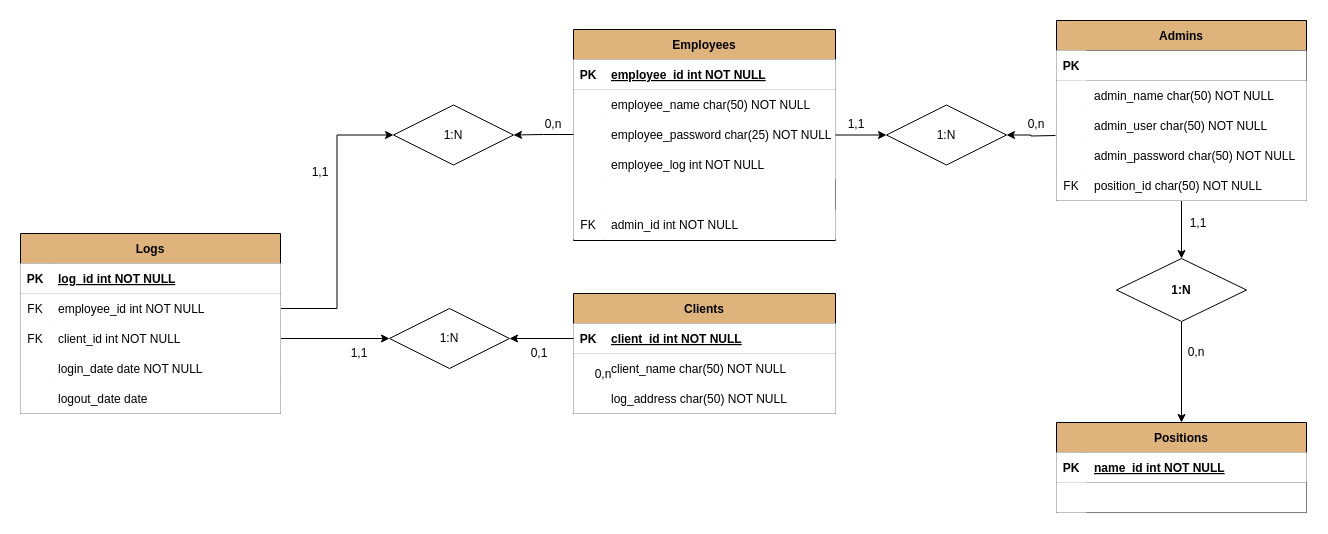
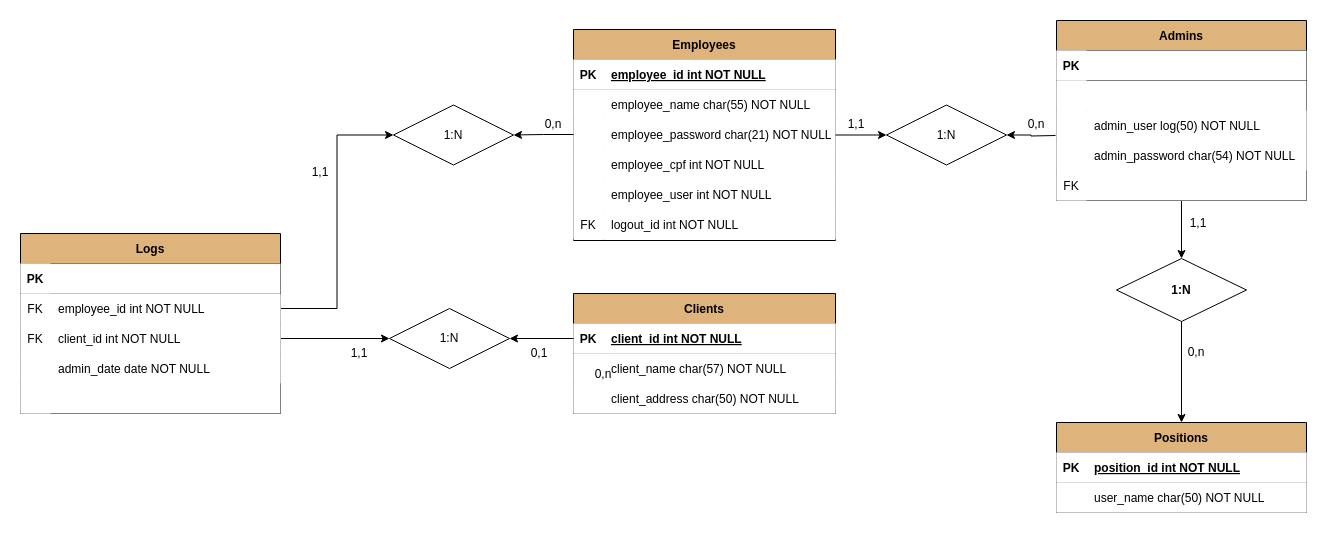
- <mxCell id="8" value="admin_name char(50) NOT NULL" style="shape=partialRectangle;overflow=hidden;connectable=0;top=0;left=0;bottom=0;right=0;align=left;spacingLeft=6;rounded=1;sketch=0;swimlaneLine=1;strokeColor=default;shadow=0;" parent="6" vertex="1"><mxGeometry x="30" width="220" height="30" as="geometry"><mxRectangle width="220" height="30" as="alternateBounds" /></mxGeometry></mxCell>
- <mxCell id="24" value="employee_name char(50) NOT NULL" style="shape=partialRectangle;overflow=hidden;connectable=0;top=0;left=0;bottom=0;right=0;align=left;spacingLeft=6;rounded=1;sketch=0;swimlaneLine=1;strokeColor=default;shadow=0;" parent="22" vertex="1"><mxGeometry x="30" width="232" height="30" as="geometry"><mxRectangle width="232" height="30" as="alternateBounds" /></mxGeometry></mxCell>
+ <mxCell id="24" value="employee_name char(55) NOT NULL" style="shape=partialRectangle;overflow=hidden;connectable=0;top=0;left=0;bottom=0;right=0;align=left;spacingLeft=6;rounded=1;sketch=0;swimlaneLine=1;strokeColor=default;shadow=0;" parent="22" vertex="1"><mxGeometry x="30" width="232" height="30" as="geometry"><mxRectangle width="232" height="30" as="alternateBounds" /></mxGeometry></mxCell>
- <mxCell id="11" value="admin_user char(50) NOT NULL" style="shape=partialRectangle;overflow=hidden;connectable=0;top=0;left=0;bottom=0;right=0;align=left;spacingLeft=6;rounded=1;sketch=0;swimlaneLine=1;strokeColor=default;shadow=0;" parent="9" vertex="1"><mxGeometry x="30" width="220" height="30" as="geometry"><mxRectangle width="220" height="30" as="alternateBounds" /></mxGeometry></mxCell>
+ <mxCell id="11" value="admin_user log(50) NOT NULL" style="shape=partialRectangle;overflow=hidden;connectable=0;top=0;left=0;bottom=0;right=0;align=left;spacingLeft=6;rounded=1;sketch=0;swimlaneLine=1;strokeColor=default;shadow=0;" parent="9" vertex="1"><mxGeometry x="30" width="220" height="30" as="geometry"><mxRectangle width="220" height="30" as="alternateBounds" /></mxGeometry></mxCell>
- <mxCell id="27" value="employee_password char(25) NOT NULL" style="shape=partialRectangle;overflow=hidden;connectable=0;top=0;left=0;bottom=0;right=0;align=left;spacingLeft=6;rounded=1;sketch=0;swimlaneLine=1;strokeColor=default;shadow=0;" parent="25" vertex="1"><mxGeometry x="30" width="232" height="30" as="geometry"><mxRectangle width="232" height="30" as="alternateBounds" /></mxGeometry></mxCell>
+ <mxCell id="27" value="employee_password char(21) NOT NULL" style="shape=partialRectangle;overflow=hidden;connectable=0;top=0;left=0;bottom=0;right=0;align=left;spacingLeft=6;rounded=1;sketch=0;swimlaneLine=1;strokeColor=default;shadow=0;" parent="25" vertex="1"><mxGeometry x="30" width="232" height="30" as="geometry"><mxRectangle width="232" height="30" as="alternateBounds" /></mxGeometry></mxCell>
- <mxCell id="14" value="admin_password char(50) NOT NULL" style="shape=partialRectangle;overflow=hidden;connectable=0;top=0;left=0;bottom=0;right=0;align=left;spacingLeft=6;rounded=1;sketch=0;swimlaneLine=1;strokeColor=default;shadow=0;" parent="12" vertex="1"><mxGeometry x="30" width="220" height="30" as="geometry"><mxRectangle width="220" height="30" as="alternateBounds" /></mxGeometry></mxCell>
+ <mxCell id="14" value="admin_password char(54) NOT NULL" style="shape=partialRectangle;overflow=hidden;connectable=0;top=0;left=0;bottom=0;right=0;align=left;spacingLeft=6;rounded=1;sketch=0;swimlaneLine=1;strokeColor=default;shadow=0;" parent="12" vertex="1"><mxGeometry x="30" width="220" height="30" as="geometry"><mxRectangle width="220" height="30" as="alternateBounds" /></mxGeometry></mxCell>
- <mxCell id="30" value="employee_log int NOT NULL" style="shape=partialRectangle;overflow=hidden;connectable=0;top=0;left=0;bottom=0;right=0;align=left;spacingLeft=6;rounded=1;sketch=0;swimlaneLine=1;strokeColor=default;shadow=0;" parent="28" vertex="1"><mxGeometry x="30" width="232" height="30" as="geometry"><mxRectangle width="232" height="30" as="alternateBounds" /></mxGeometry></mxCell>
+ <mxCell id="30" value="employee_cpf int NOT NULL" style="shape=partialRectangle;overflow=hidden;connectable=0;top=0;left=0;bottom=0;right=0;align=left;spacingLeft=6;rounded=1;sketch=0;swimlaneLine=1;strokeColor=default;shadow=0;" parent="28" vertex="1"><mxGeometry x="30" width="232" height="30" as="geometry"><mxRectangle width="232" height="30" as="alternateBounds" /></mxGeometry></mxCell>
- <mxCell id="17" value="position_id char(50) NOT NULL" style="shape=partialRectangle;overflow=hidden;connectable=0;top=0;left=0;bottom=0;right=0;align=left;spacingLeft=6;rounded=1;sketch=0;swimlaneLine=1;strokeColor=default;shadow=0;" parent="15" vertex="1"><mxGeometry x="30" width="220" height="30" as="geometry"><mxRectangle width="220" height="30" as="alternateBounds" /></mxGeometry></mxCell>
+ <mxCell id="33" value="employee_user int NOT NULL" style="shape=partialRectangle;overflow=hidden;connectable=0;top=0;left=0;bottom=0;right=0;align=left;spacingLeft=6;rounded=1;sketch=0;swimlaneLine=1;strokeColor=default;shadow=0;" parent="31" vertex="1"><mxGeometry x="30" width="232" height="30" as="geometry"><mxRectangle width="232" height="30" as="alternateBounds" /></mxGeometry></mxCell>
- <mxCell id="36" value="admin_id int NOT NULL" style="shape=partialRectangle;overflow=hidden;connectable=0;top=0;left=0;bottom=0;right=0;align=left;spacingLeft=6;rounded=1;sketch=0;swimlaneLine=1;strokeColor=default;shadow=0;" parent="34" vertex="1"><mxGeometry x="30" width="232" height="30" as="geometry"><mxRectangle width="232" height="30" as="alternateBounds" /></mxGeometry></mxCell>
+ <mxCell id="36" value="logout_id int NOT NULL" style="shape=partialRectangle;overflow=hidden;connectable=0;top=0;left=0;bottom=0;right=0;align=left;spacingLeft=6;rounded=1;sketch=0;swimlaneLine=1;strokeColor=default;shadow=0;" parent="34" vertex="1"><mxGeometry x="30" width="232" height="30" as="geometry"><mxRectangle width="232" height="30" as="alternateBounds" /></mxGeometry></mxCell>
- <mxCell id="76" value="log_id int NOT NULL " style="shape=partialRectangle;overflow=hidden;connectable=0;top=0;left=0;bottom=0;right=0;align=left;spacingLeft=6;fontStyle=5;rounded=1;sketch=0;swimlaneLine=1;strokeColor=default;shadow=0;" parent="74" vertex="1"><mxGeometry x="30" width="230" height="30" as="geometry"><mxRectangle width="230" height="30" as="alternateBounds" /></mxGeometry></mxCell>
- <mxCell id="85" value="login_date date NOT NULL" style="shape=partialRectangle;overflow=hidden;connectable=0;top=0;left=0;bottom=0;right=0;align=left;spacingLeft=6;rounded=1;sketch=0;swimlaneLine=1;strokeColor=default;shadow=0;" parent="83" vertex="1"><mxGeometry x="30" width="230" height="30" as="geometry"><mxRectangle width="230" height="30" as="alternateBounds" /></mxGeometry></mxCell>
+ <mxCell id="85" value="admin_date date NOT NULL" style="shape=partialRectangle;overflow=hidden;connectable=0;top=0;left=0;bottom=0;right=0;align=left;spacingLeft=6;rounded=1;sketch=0;swimlaneLine=1;strokeColor=default;shadow=0;" parent="83" vertex="1"><mxGeometry x="30" width="230" height="30" as="geometry"><mxRectangle width="230" height="30" as="alternateBounds" /></mxGeometry></mxCell>
- <mxCell id="43" value="client_name char(50) NOT NULL" style="shape=partialRectangle;overflow=hidden;connectable=0;top=0;left=0;bottom=0;right=0;align=left;spacingLeft=6;rounded=1;sketch=0;swimlaneLine=1;strokeColor=default;shadow=0;" parent="41" vertex="1"><mxGeometry x="30" width="232" height="30" as="geometry"><mxRectangle width="232" height="30" as="alternateBounds" /></mxGeometry></mxCell>
+ <mxCell id="43" value="client_name char(57) NOT NULL" style="shape=partialRectangle;overflow=hidden;connectable=0;top=0;left=0;bottom=0;right=0;align=left;spacingLeft=6;rounded=1;sketch=0;swimlaneLine=1;strokeColor=default;shadow=0;" parent="41" vertex="1"><mxGeometry x="30" width="232" height="30" as="geometry"><mxRectangle width="232" height="30" as="alternateBounds" /></mxGeometry></mxCell>
- <mxCell id="88" value="logout_date date " style="shape=partialRectangle;overflow=hidden;connectable=0;top=0;left=0;bottom=0;right=0;align=left;spacingLeft=6;rounded=1;sketch=0;swimlaneLine=1;strokeColor=default;shadow=0;" parent="86" vertex="1"><mxGeometry x="30" width="230" height="30" as="geometry"><mxRectangle width="230" height="30" as="alternateBounds" /></mxGeometry></mxCell>
- <mxCell id="46" value="log_address char(50) NOT NULL" style="shape=partialRectangle;overflow=hidden;connectable=0;top=0;left=0;bottom=0;right=0;align=left;spacingLeft=6;rounded=1;sketch=0;swimlaneLine=1;strokeColor=default;shadow=0;" parent="44" vertex="1"><mxGeometry x="30" width="232" height="30" as="geometry"><mxRectangle width="232" height="30" as="alternateBounds" /></mxGeometry></mxCell>
+ <mxCell id="46" value="client_address char(50) NOT NULL" style="shape=partialRectangle;overflow=hidden;connectable=0;top=0;left=0;bottom=0;right=0;align=left;spacingLeft=6;rounded=1;sketch=0;swimlaneLine=1;strokeColor=default;shadow=0;" parent="44" vertex="1"><mxGeometry x="30" width="232" height="30" as="geometry"><mxRectangle width="232" height="30" as="alternateBounds" /></mxGeometry></mxCell>
- <mxCell id="53" value="name_id int NOT NULL " style="shape=partialRectangle;overflow=hidden;connectable=0;top=0;left=0;bottom=0;right=0;align=left;spacingLeft=6;fontStyle=5;rounded=1;sketch=0;swimlaneLine=1;strokeColor=default;shadow=0;" parent="51" vertex="1"><mxGeometry x="30" width="220" height="30" as="geometry"><mxRectangle width="220" height="30" as="alternateBounds" /></mxGeometry></mxCell>
+ <mxCell id="53" value="position_id int NOT NULL " style="shape=partialRectangle;overflow=hidden;connectable=0;top=0;left=0;bottom=0;right=0;align=left;spacingLeft=6;fontStyle=5;rounded=1;sketch=0;swimlaneLine=1;strokeColor=default;shadow=0;" parent="51" vertex="1"><mxGeometry x="30" width="220" height="30" as="geometry"><mxRectangle width="220" height="30" as="alternateBounds" /></mxGeometry></mxCell>
+ <mxCell id="56" value="user_name char(50) NOT NULL" style="shape=partialRectangle;overflow=hidden;connectable=0;top=0;left=0;bottom=0;right=0;align=left;spacingLeft=6;rounded=1;sketch=0;swimlaneLine=1;strokeColor=default;shadow=0;" parent="54" vertex="1"><mxGeometry x="30" width="220" height="30" as="geometry"><mxRectangle width="220" height="30" as="alternateBounds" /></mxGeometry></mxCell>
